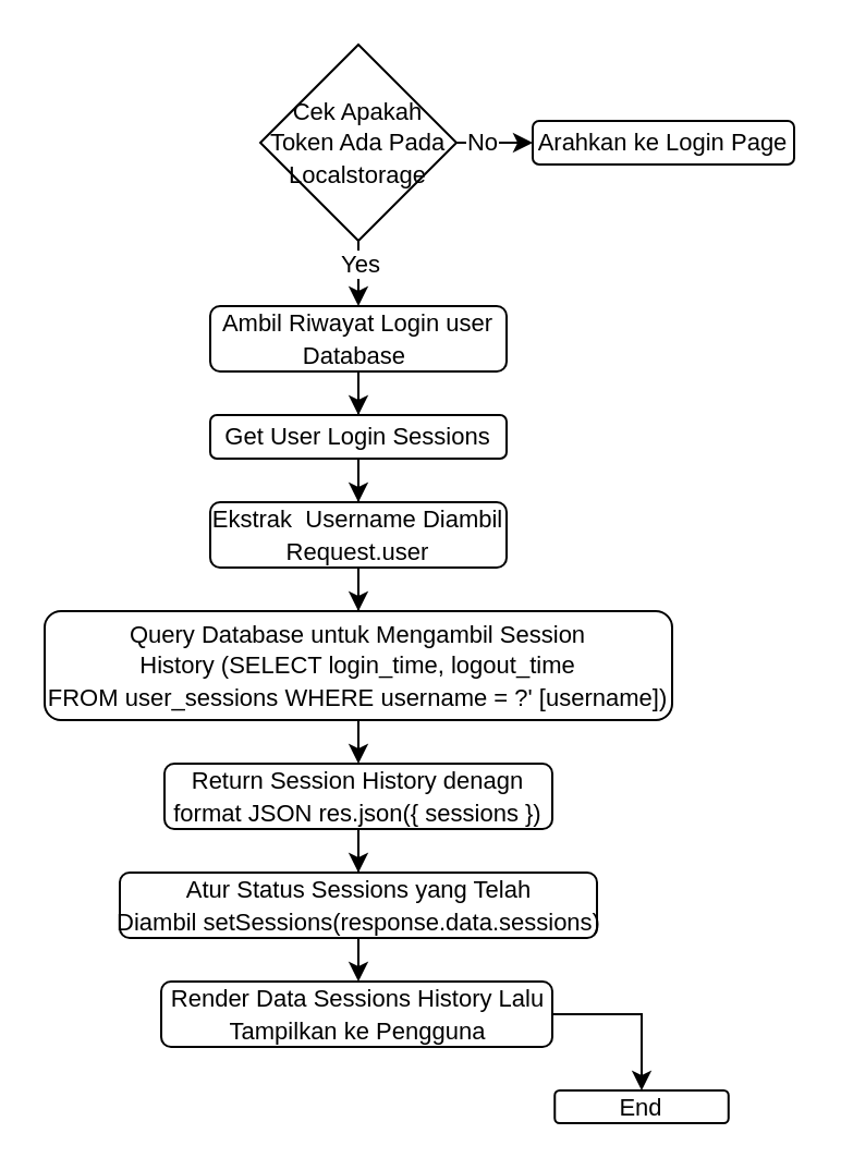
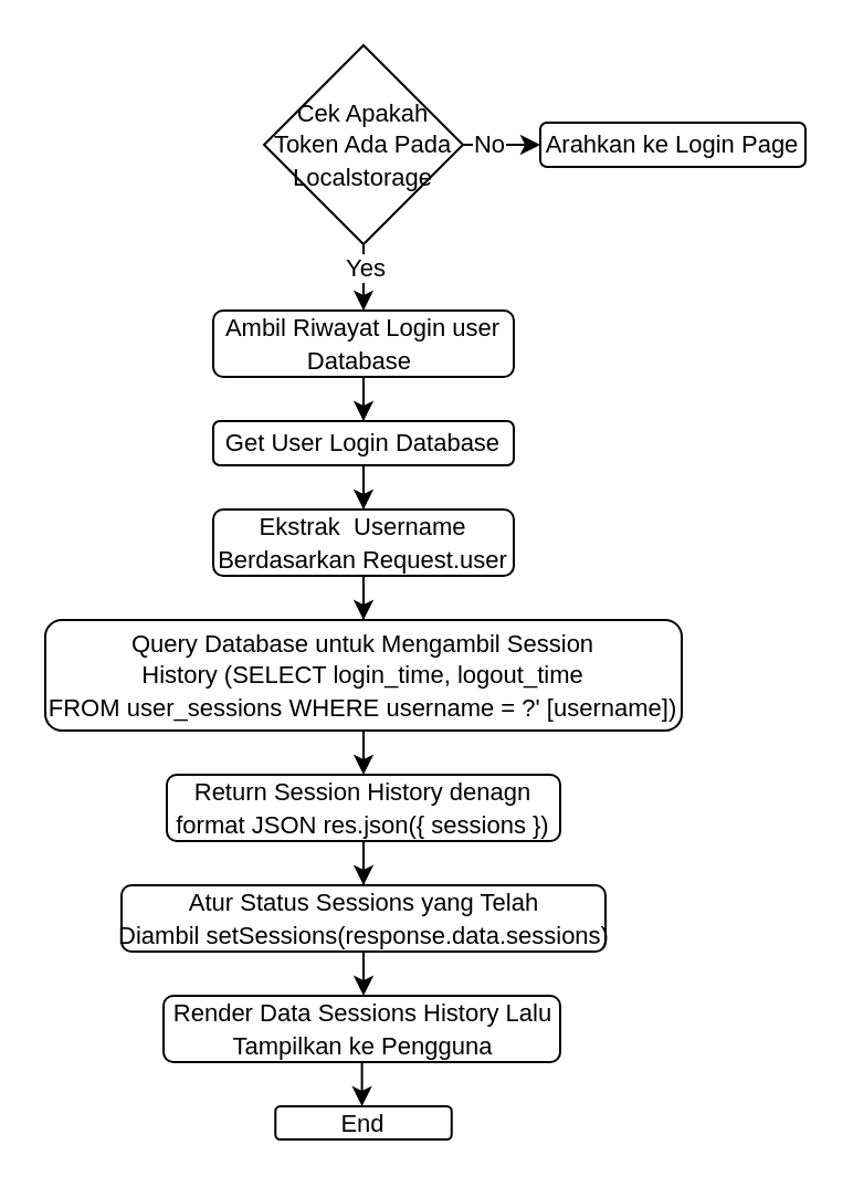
- <mxCell id="11" value="&lt;font style=&quot;font-size: 11px;&quot;&gt;Get User Login Sessions&lt;/font&gt;" style="rounded=1;whiteSpace=wrap;html=1;" vertex="1" parent="1"><mxGeometry x="96" y="190" width="136" height="20" as="geometry" /></mxCell>
+ <mxCell id="11" value="&lt;font style=&quot;font-size: 11px;&quot;&gt;Get User Login Database&lt;/font&gt;" style="rounded=1;whiteSpace=wrap;html=1;" vertex="1" parent="1"><mxGeometry x="96" y="190" width="136" height="20" as="geometry" /></mxCell>
- <mxCell id="13" value="&lt;font style=&quot;font-size: 11px;&quot;&gt;Ekstrak&amp;nbsp; Username Diambil Request.user&lt;/font&gt;" style="rounded=1;whiteSpace=wrap;html=1;" vertex="1" parent="1"><mxGeometry x="96" y="230" width="136" height="30" as="geometry" /></mxCell>
+ <mxCell id="13" value="&lt;font style=&quot;font-size: 11px;&quot;&gt;Ekstrak&amp;nbsp; Username Berdasarkan Request.user&lt;/font&gt;" style="rounded=1;whiteSpace=wrap;html=1;" vertex="1" parent="1"><mxGeometry x="96" y="230" width="136" height="30" as="geometry" /></mxCell>
- <mxCell id="23" value="&lt;font style=&quot;font-size: 11px;&quot;&gt;End&lt;/font&gt;" style="rounded=1;whiteSpace=wrap;html=1;" vertex="1" parent="1"><mxGeometry x="254.13" y="500" width="79.75" height="15" as="geometry" /></mxCell>
+ <mxCell id="23" value="&lt;font style=&quot;font-size: 11px;&quot;&gt;End&lt;/font&gt;" style="rounded=1;whiteSpace=wrap;html=1;" vertex="1" parent="1"><mxGeometry x="124.13" y="500" width="79.75" height="15" as="geometry" /></mxCell>
